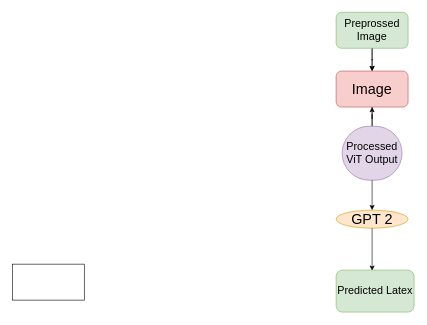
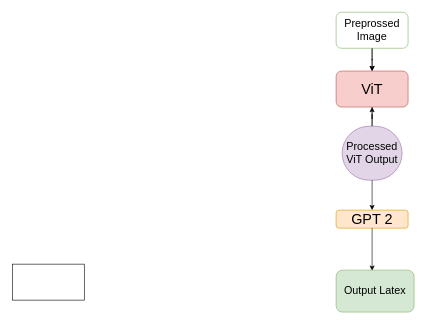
- <mxCell id="7" value="&lt;font style=&quot;font-size: 18px;&quot;&gt;Preprossed Image&lt;/font&gt;" style="rounded=1;whiteSpace=wrap;html=1;fillColor=#d5e8d4;strokeColor=#82b366;" vertex="1" parent="1"><mxGeometry x="560" y="20" width="120" height="60" as="geometry" /></mxCell>
+ <mxCell id="7" value="&lt;font style=&quot;font-size: 18px;&quot;&gt;Preprossed Image&lt;/font&gt;" style="rounded=1;whiteSpace=wrap;html=1;fillColor=#ffffff;strokeColor=#82b366;" vertex="1" parent="1"><mxGeometry x="560" y="20" width="120" height="60" as="geometry" /></mxCell>
- <mxCell id="2" value="&lt;font style=&quot;font-size: 24px;&quot;&gt;Image&lt;/font&gt;" style="rounded=1;whiteSpace=wrap;html=1;fillColor=#f8cecc;strokeColor=#b85450;" vertex="1" parent="1"><mxGeometry x="560" y="118" width="120" height="60" as="geometry" /></mxCell>
+ <mxCell id="2" value="&lt;font style=&quot;font-size: 24px;&quot;&gt;ViT&lt;/font&gt;" style="rounded=1;whiteSpace=wrap;html=1;fillColor=#f8cecc;strokeColor=#b85450;" vertex="1" parent="1"><mxGeometry x="560" y="118" width="120" height="60" as="geometry" /></mxCell>
- <mxCell id="3" value="&lt;font style=&quot;font-size: 24px;&quot;&gt;GPT 2&lt;/font&gt;" style="ellipse;whiteSpace=wrap;html=1;fillColor=#ffe6cc;strokeColor=#d79b00;" vertex="1" parent="1"><mxGeometry x="560" y="350" width="120" height="30" as="geometry" /></mxCell>
+ <mxCell id="3" value="&lt;font style=&quot;font-size: 24px;&quot;&gt;GPT 2&lt;/font&gt;" style="rounded=1;whiteSpace=wrap;html=1;fillColor=#ffe6cc;strokeColor=#d79b00;" vertex="1" parent="1"><mxGeometry x="560" y="350" width="120" height="30" as="geometry" /></mxCell>
- <mxCell id="12" value="&lt;font style=&quot;font-size: 18px;&quot;&gt;Predicted Latex&lt;/font&gt;" style="rounded=1;whiteSpace=wrap;html=1;fillColor=#d5e8d4;strokeColor=#82b366;" vertex="1" parent="1"><mxGeometry x="560" y="450" width="130" height="70" as="geometry" /></mxCell>
+ <mxCell id="12" value="&lt;font style=&quot;font-size: 18px;&quot;&gt;Output Latex&lt;/font&gt;" style="rounded=1;whiteSpace=wrap;html=1;fillColor=#d5e8d4;strokeColor=#82b366;" vertex="1" parent="1"><mxGeometry x="560" y="450" width="130" height="70" as="geometry" /></mxCell>
